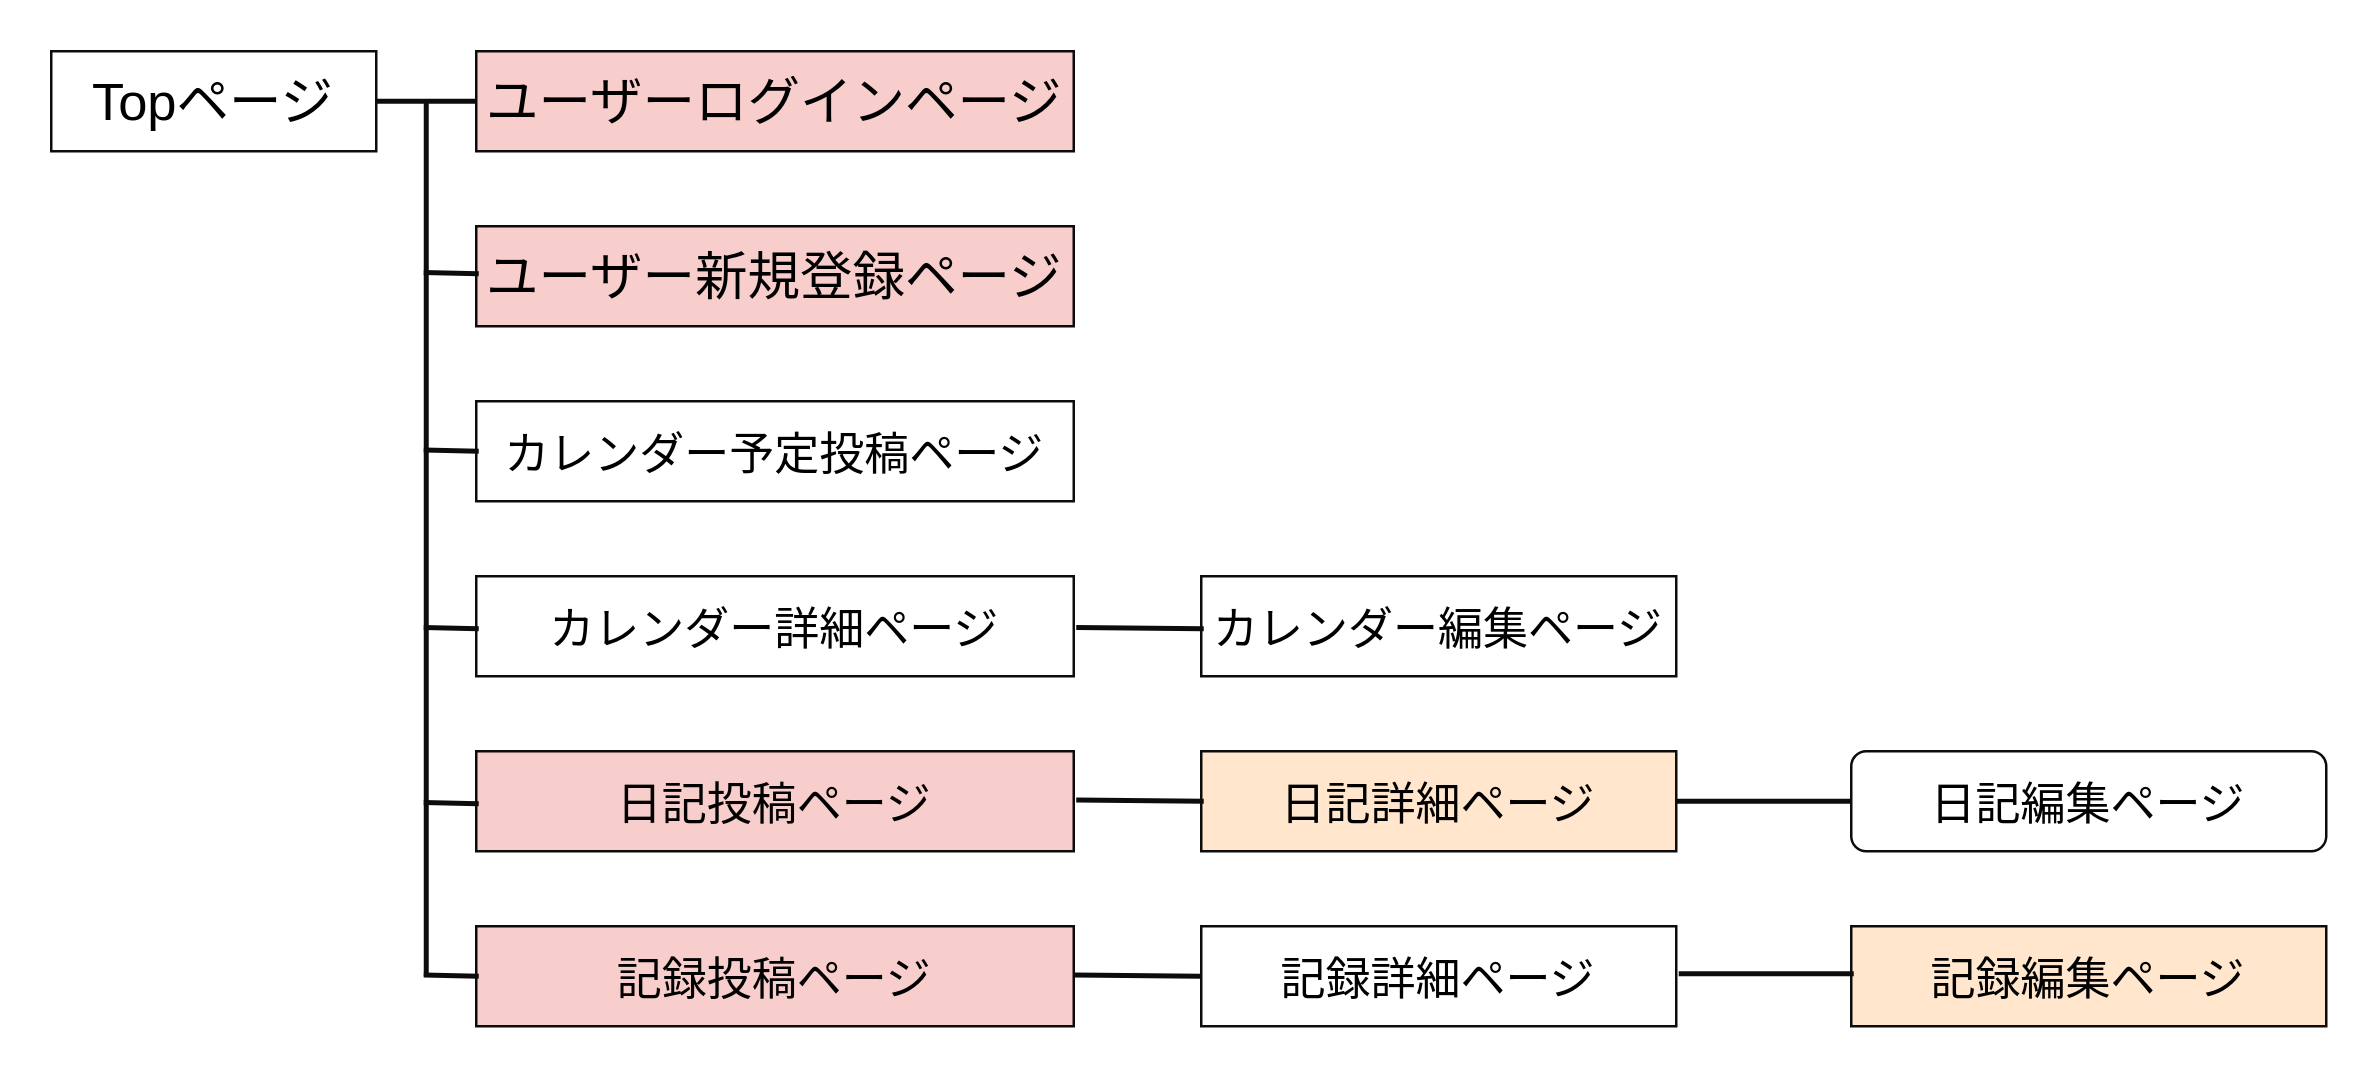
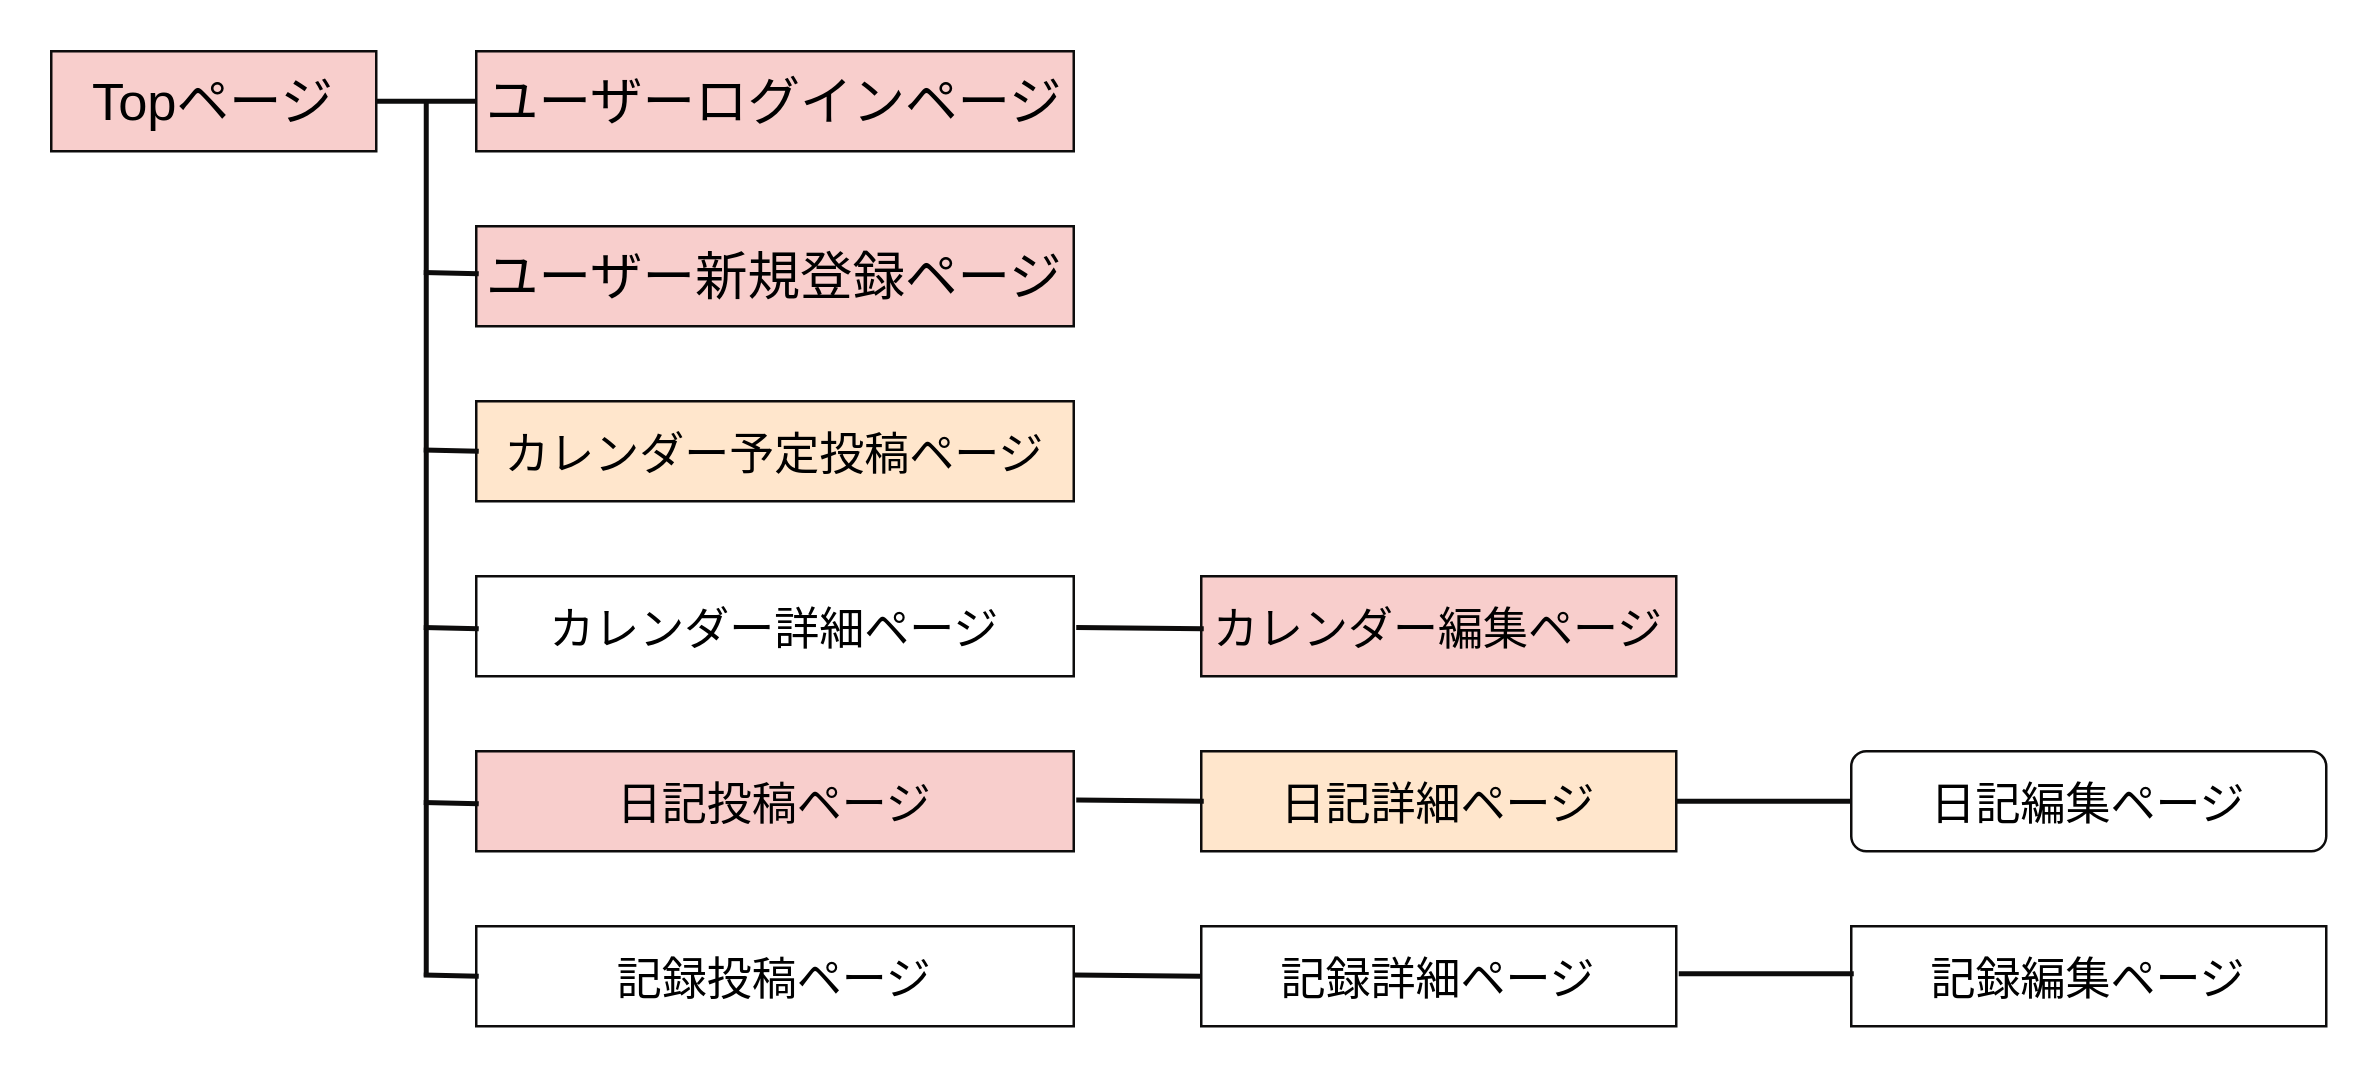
- <mxCell id="2" value="Topページ" style="rounded=0;whiteSpace=wrap;html=1;strokeWidth=1;fontSize=21;fontColor=#000000;fillColor=#FFFFFF;strokeColor=#0d0c0c;" vertex="1" parent="1"><mxGeometry x="20" y="20" width="130" height="40" as="geometry" /></mxCell>
+ <mxCell id="2" value="Topページ" style="rounded=0;whiteSpace=wrap;html=1;strokeWidth=1;fontSize=21;fontColor=#000000;fillColor=#f8cecc;strokeColor=#0d0c0c;" vertex="1" parent="1"><mxGeometry x="20" y="20" width="130" height="40" as="geometry" /></mxCell>
- <mxCell id="5" value="&lt;font style=&quot;font-size: 18px;&quot;&gt;カレンダー予定投稿ページ&lt;/font&gt;" style="rounded=0;whiteSpace=wrap;html=1;strokeWidth=1;fontSize=21;fontColor=#000000;fillColor=#FFFFFF;strokeColor=#0d0c0c;" vertex="1" parent="1"><mxGeometry x="190" y="160" width="239" height="40" as="geometry" /></mxCell>
+ <mxCell id="5" value="&lt;font style=&quot;font-size: 18px;&quot;&gt;カレンダー予定投稿ページ&lt;/font&gt;" style="rounded=0;whiteSpace=wrap;html=1;strokeWidth=1;fontSize=21;fontColor=#000000;fillColor=#ffe6cc;strokeColor=#0d0c0c;" vertex="1" parent="1"><mxGeometry x="190" y="160" width="239" height="40" as="geometry" /></mxCell>
- <mxCell id="9" value="&lt;span style=&quot;font-size: 18px;&quot;&gt;カレンダー編集ページ&lt;/span&gt;" style="rounded=0;whiteSpace=wrap;html=1;strokeWidth=1;fontSize=21;fontColor=#000000;fillColor=#FFFFFF;strokeColor=#0d0c0c;" vertex="1" parent="1"><mxGeometry x="480" y="230" width="190" height="40" as="geometry" /></mxCell>
+ <mxCell id="9" value="&lt;span style=&quot;font-size: 18px;&quot;&gt;カレンダー編集ページ&lt;/span&gt;" style="rounded=0;whiteSpace=wrap;html=1;strokeWidth=1;fontSize=21;fontColor=#000000;fillColor=#f8cecc;strokeColor=#0d0c0c;" vertex="1" parent="1"><mxGeometry x="480" y="230" width="190" height="40" as="geometry" /></mxCell>
- <mxCell id="7" value="&lt;font style=&quot;font-size: 18px;&quot;&gt;記録投稿ページ&lt;/font&gt;" style="rounded=0;whiteSpace=wrap;html=1;strokeWidth=1;fontSize=21;fontColor=#000000;fillColor=#f8cecc;strokeColor=#0d0c0c;" vertex="1" parent="1"><mxGeometry x="190" y="370" width="239" height="40" as="geometry" /></mxCell>
+ <mxCell id="7" value="&lt;font style=&quot;font-size: 18px;&quot;&gt;記録投稿ページ&lt;/font&gt;" style="rounded=0;whiteSpace=wrap;html=1;strokeWidth=1;fontSize=21;fontColor=#000000;fillColor=#FFFFFF;strokeColor=#0d0c0c;" vertex="1" parent="1"><mxGeometry x="190" y="370" width="239" height="40" as="geometry" /></mxCell>
- <mxCell id="13" value="&lt;span style=&quot;font-size: 18px;&quot;&gt;記録編集ページ&lt;/span&gt;" style="rounded=0;whiteSpace=wrap;html=1;strokeWidth=1;fontSize=21;fontColor=#000000;fillColor=#ffe6cc;strokeColor=#0d0c0c;" vertex="1" parent="1"><mxGeometry x="740" y="370" width="190" height="40" as="geometry" /></mxCell>
+ <mxCell id="13" value="&lt;span style=&quot;font-size: 18px;&quot;&gt;記録編集ページ&lt;/span&gt;" style="rounded=0;whiteSpace=wrap;html=1;strokeWidth=1;fontSize=21;fontColor=#000000;fillColor=#FFFFFF;strokeColor=#0d0c0c;" vertex="1" parent="1"><mxGeometry x="740" y="370" width="190" height="40" as="geometry" /></mxCell>
